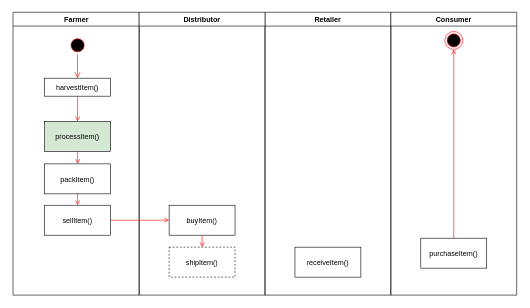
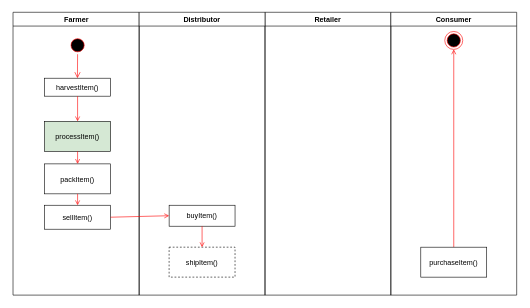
- <mxCell id="10" value="sellItem()" style="" vertex="1" parent="2"><mxGeometry x="52.75" y="322" width="110" height="50" as="geometry" /></mxCell>
+ <mxCell id="10" value="sellItem()" style="" vertex="1" parent="2"><mxGeometry x="52.75" y="322" width="110" height="40" as="geometry" /></mxCell>
- <mxCell id="19" value="buyItem()" style="" vertex="1" parent="18"><mxGeometry x="50" y="322" width="110" height="50" as="geometry" /></mxCell>
+ <mxCell id="19" value="buyItem()" style="" vertex="1" parent="18"><mxGeometry x="50" y="322" width="110" height="35" as="geometry" /></mxCell>
- <mxCell id="17" value="purchaseItem()" style="" vertex="1" parent="14"><mxGeometry x="50" y="377" width="110" height="50" as="geometry" /></mxCell>
+ <mxCell id="17" value="purchaseItem()" style="" vertex="1" parent="14"><mxGeometry x="50" y="392" width="110" height="50" as="geometry" /></mxCell>
- <mxCell id="13" value="receiveItem()" style="" vertex="1" parent="12"><mxGeometry x="50" y="392" width="110" height="50" as="geometry" /></mxCell>
